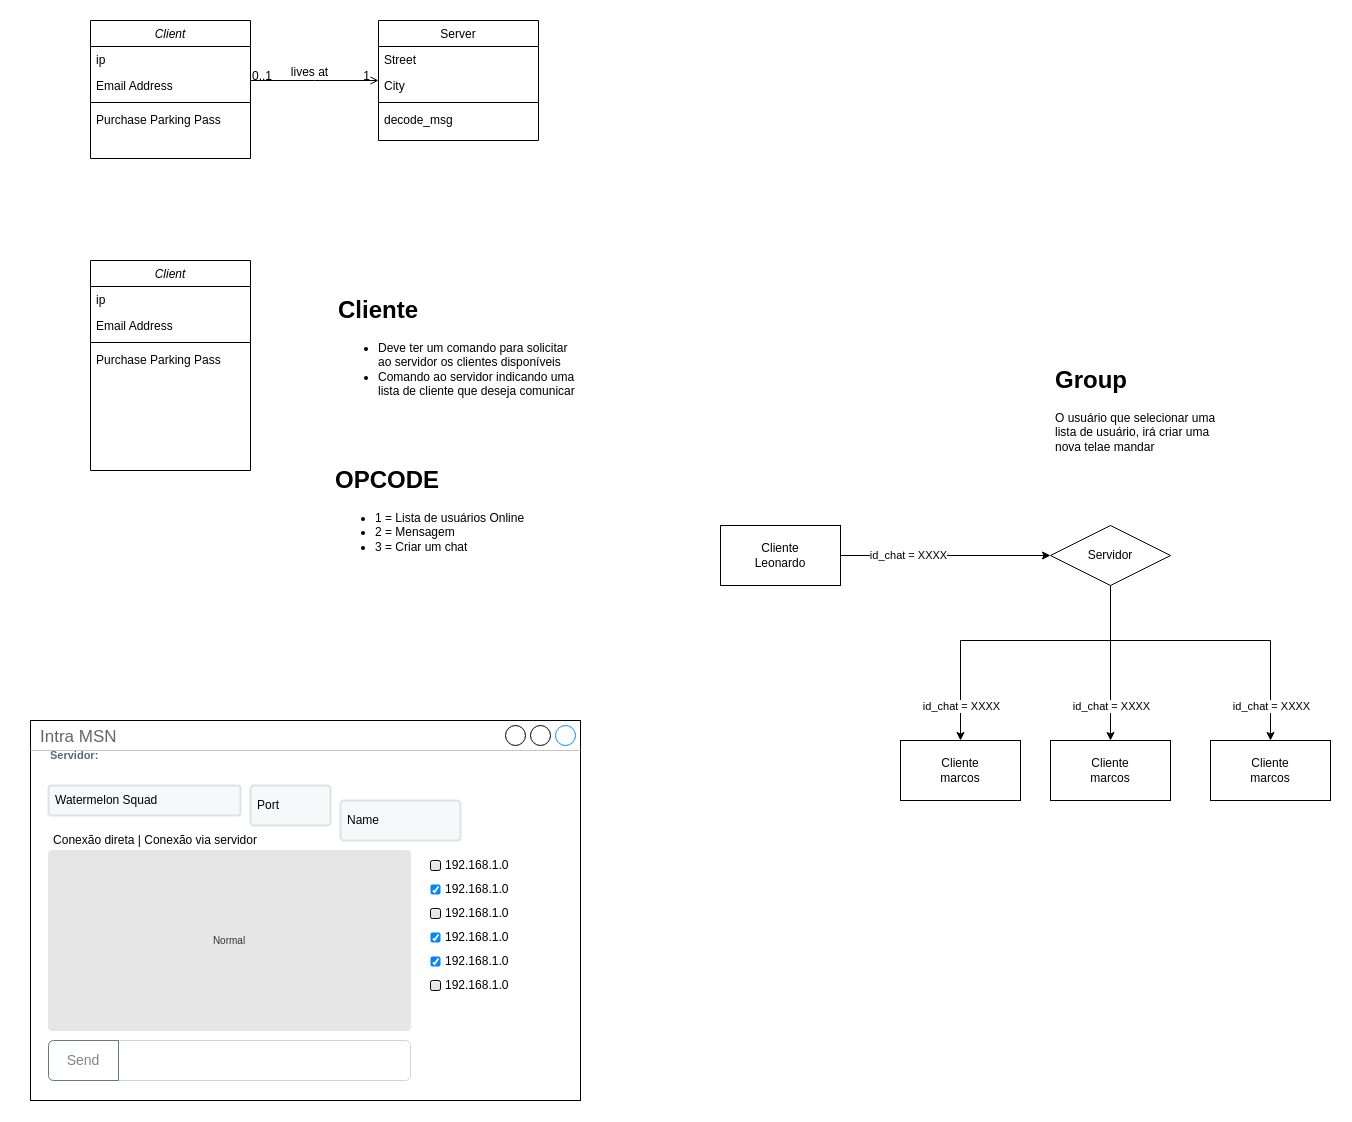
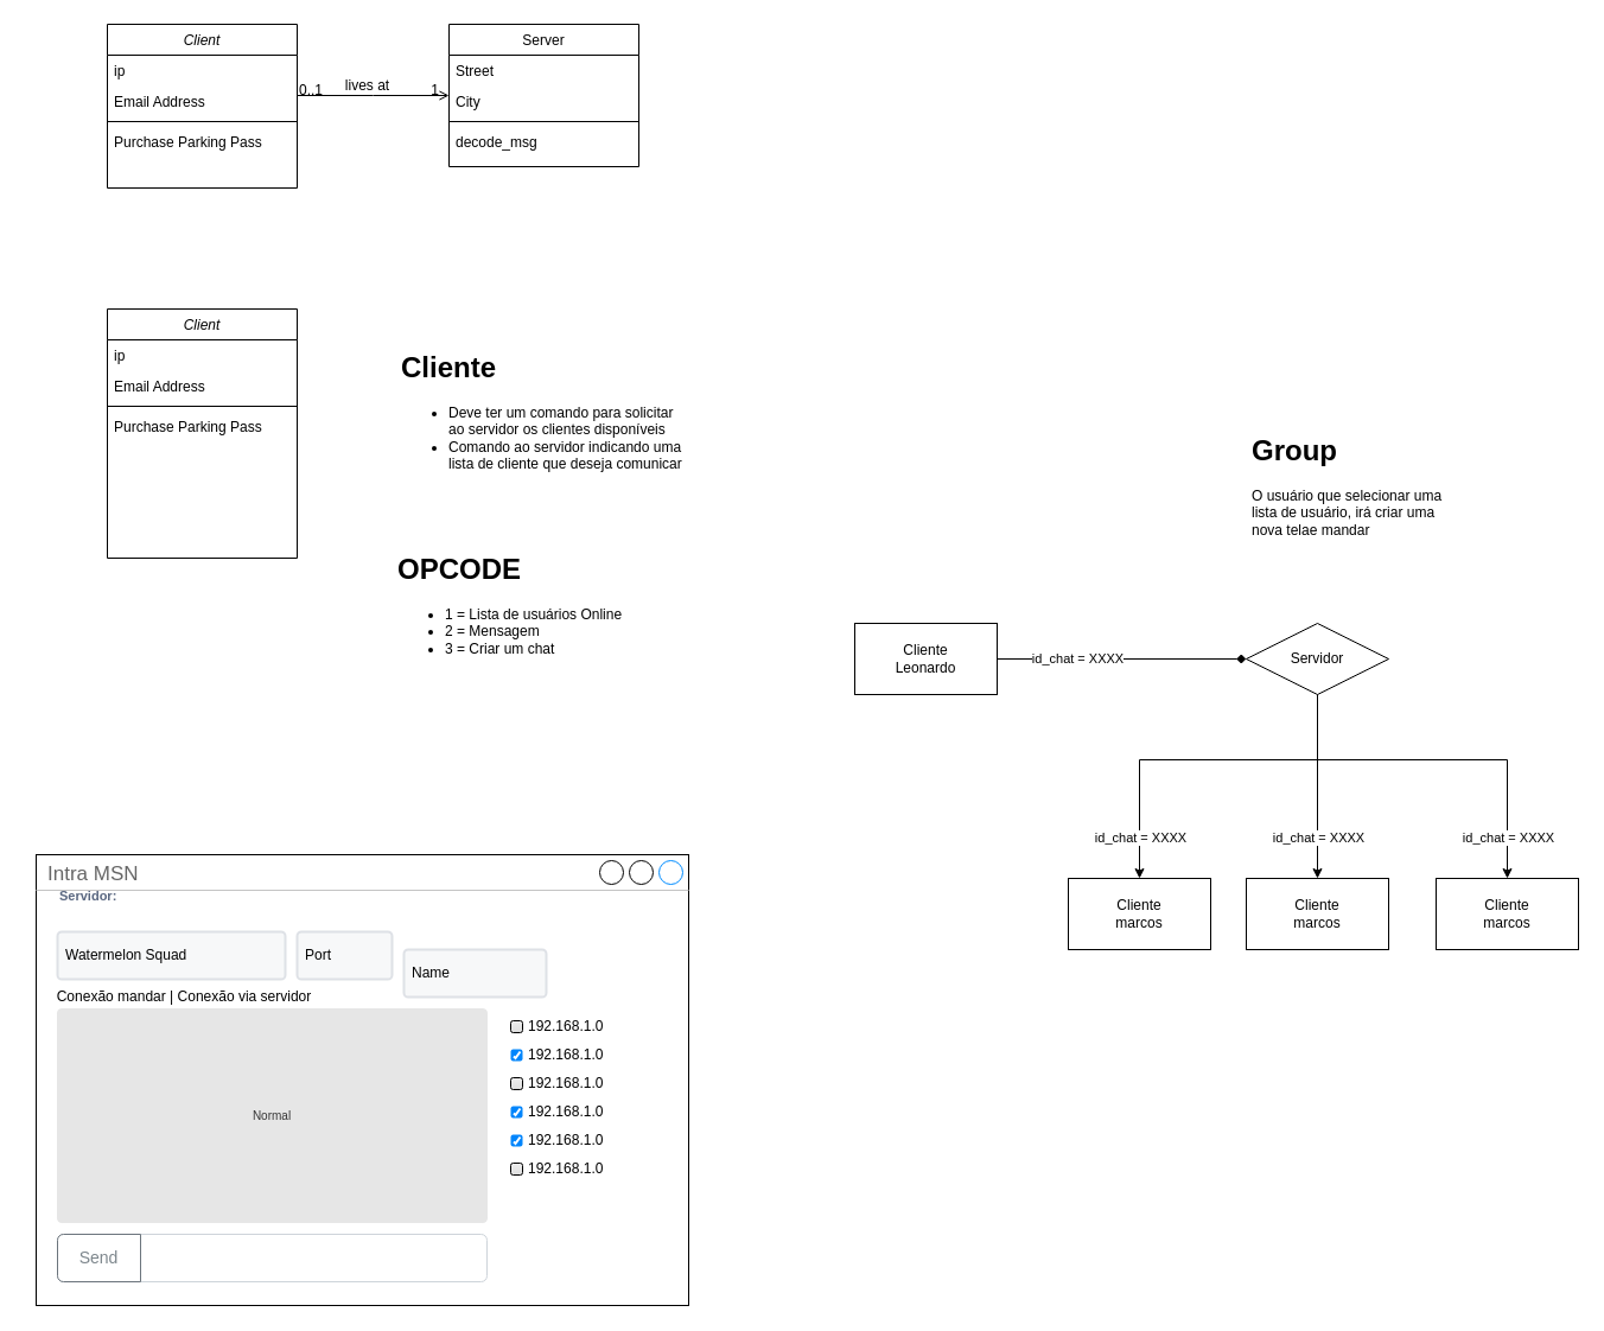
- <mxCell id="37" style="edgeStyle=orthogonalEdgeStyle;rounded=0;orthogonalLoop=1;jettySize=auto;html=1;entryX=0;entryY=0.5;entryDx=0;entryDy=0;" edge="1" parent="1" source="39" target="45"><mxGeometry relative="1" as="geometry" /></mxCell>
+ <mxCell id="37" style="edgeStyle=orthogonalEdgeStyle;rounded=0;orthogonalLoop=1;jettySize=auto;html=1;entryX=0;entryY=0.5;entryDx=0;entryDy=0;endArrow=diamond;" edge="1" parent="1" source="39" target="45"><mxGeometry relative="1" as="geometry" /></mxCell>
- <mxCell id="25" value="Watermelon Squad" style="rounded=1;arcSize=9;fillColor=#F7F8F9;align=left;spacingLeft=5;strokeColor=#DEE1E6;html=1;strokeWidth=2;fontSize=12" vertex="1" parent="1"><mxGeometry x="48" y="785" width="192" height="30" as="geometry" /></mxCell>
+ <mxCell id="25" value="Watermelon Squad" style="rounded=1;arcSize=9;fillColor=#F7F8F9;align=left;spacingLeft=5;strokeColor=#DEE1E6;html=1;strokeWidth=2;fontSize=12" vertex="1" parent="1"><mxGeometry x="48" y="785" width="192" height="40" as="geometry" /></mxCell>
- <mxCell id="36" value="Conexão direta | Conexão via servidor" style="text;html=1;strokeColor=none;fillColor=none;align=center;verticalAlign=middle;whiteSpace=wrap;rounded=0;" vertex="1" parent="1"><mxGeometry x="20" y="825" width="270" height="30" as="geometry" /></mxCell>
+ <mxCell id="36" value="Conexão mandar | Conexão via servidor" style="text;html=1;strokeColor=none;fillColor=none;align=center;verticalAlign=middle;whiteSpace=wrap;rounded=0;" vertex="1" parent="1"><mxGeometry x="20" y="825" width="270" height="30" as="geometry" /></mxCell>
